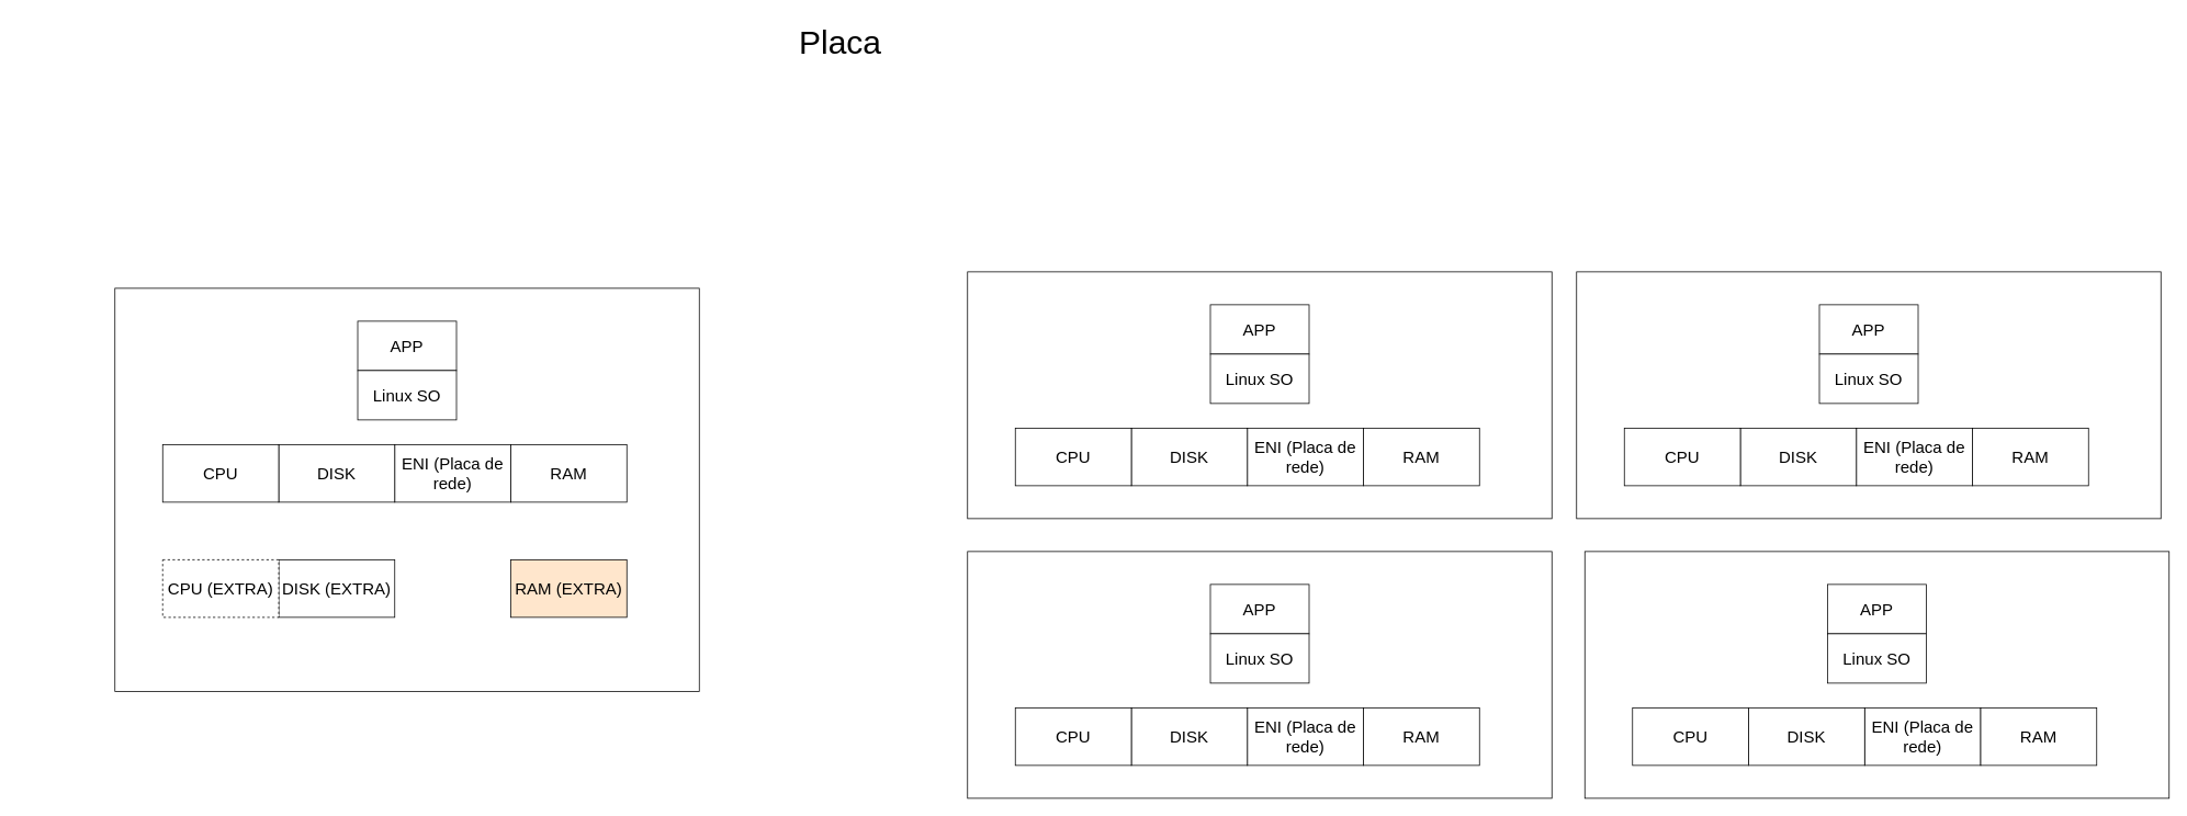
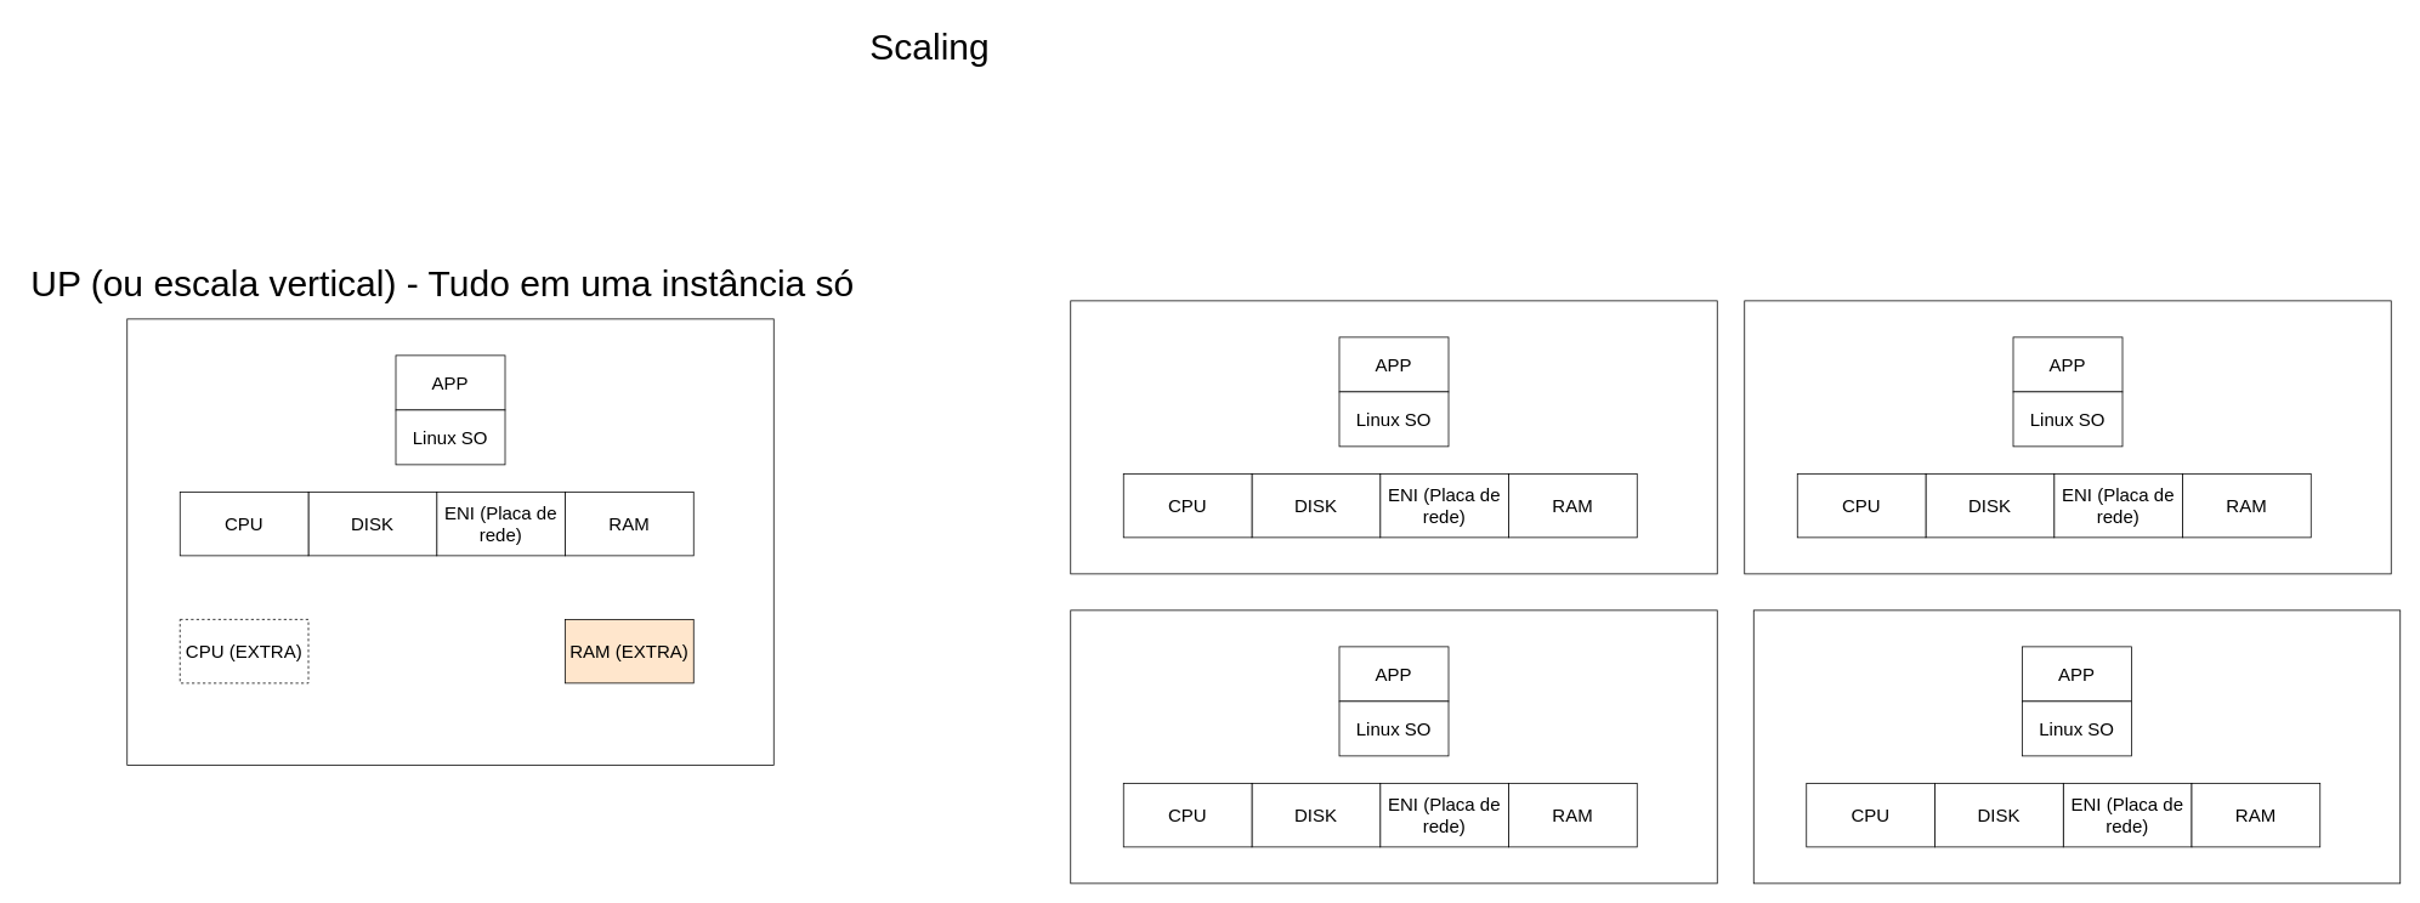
- <mxCell id="2" value="Placa" style="text;html=1;align=center;verticalAlign=middle;resizable=0;points=[];autosize=1;strokeColor=none;fillColor=none;fontSize=40;" vertex="1" parent="1"><mxGeometry x="945" y="20" width="150" height="60" as="geometry" /></mxCell>
+ <mxCell id="2" value="Scaling" style="text;html=1;align=center;verticalAlign=middle;resizable=0;points=[];autosize=1;strokeColor=none;fillColor=none;fontSize=40;" vertex="1" parent="1"><mxGeometry x="945" y="20" width="150" height="60" as="geometry" /></mxCell>
+ <mxCell id="3" value="UP (ou escala vertical) - Tudo em uma instância só" style="text;html=1;align=center;verticalAlign=middle;resizable=0;points=[];autosize=1;strokeColor=none;fillColor=none;fontSize=40;" vertex="1" parent="1"><mxGeometry x="20" y="280" width="930" height="60" as="geometry" /></mxCell>
- <mxCell id="11" value="DISK (EXTRA)" style="whiteSpace=wrap;html=1;fontSize=20;" vertex="1" parent="1"><mxGeometry x="338" y="680" width="141" height="70" as="geometry" /></mxCell>
